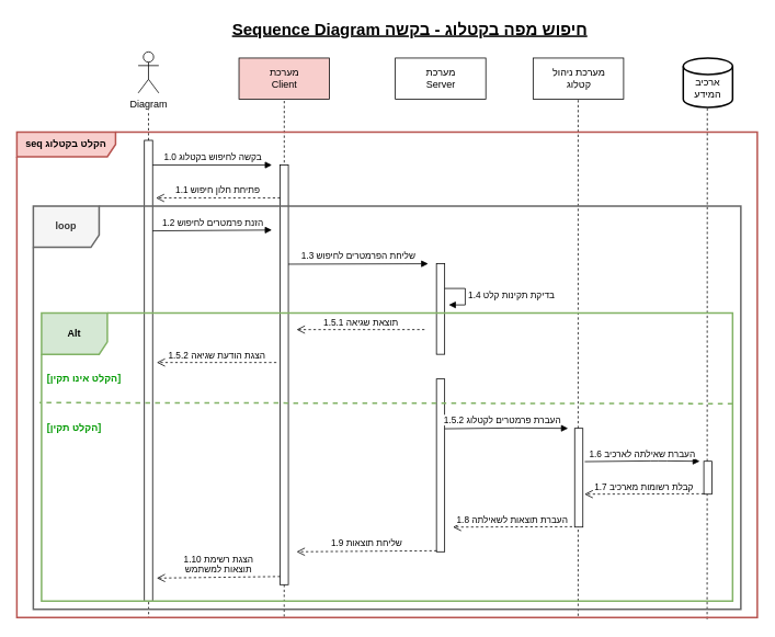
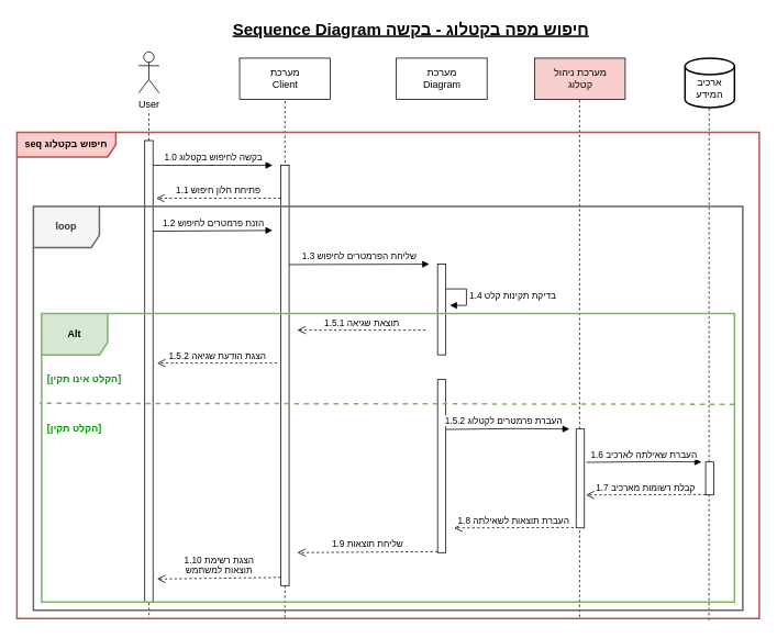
- <mxCell id="10" value="מערכת&lt;br&gt;Client" style="html=1;fillColor=#f8cecc;" vertex="1" parent="1"><mxGeometry x="290" y="70" width="110" height="50" as="geometry" /></mxCell>
+ <mxCell id="10" value="מערכת&lt;br&gt;Client" style="html=1;" vertex="1" parent="1"><mxGeometry x="290" y="70" width="110" height="50" as="geometry" /></mxCell>
- <mxCell id="9" value="מערכת&lt;br&gt;Server" style="html=1;" vertex="1" parent="1"><mxGeometry x="480" y="70" width="110" height="50" as="geometry" /></mxCell>
+ <mxCell id="9" value="מערכת&lt;br&gt;Diagram" style="html=1;" vertex="1" parent="1"><mxGeometry x="480" y="70" width="110" height="50" as="geometry" /></mxCell>
- <mxCell id="6" value="מערכת ניהול&lt;br&gt;קטלוג" style="html=1;" vertex="1" parent="1"><mxGeometry x="647.5" y="70" width="110" height="50" as="geometry" /></mxCell>
+ <mxCell id="6" value="מערכת ניהול&lt;br&gt;קטלוג" style="html=1;fillColor=#f8cecc;" vertex="1" parent="1"><mxGeometry x="647.5" y="70" width="110" height="50" as="geometry" /></mxCell>
- <mxCell id="7" value="Diagram" style="shape=umlActor;verticalLabelPosition=bottom;labelBackgroundColor=#ffffff;verticalAlign=top;html=1;" vertex="1" parent="1"><mxGeometry x="167.5" y="62.5" width="25" height="50" as="geometry" /></mxCell>
+ <mxCell id="7" value="User" style="shape=umlActor;verticalLabelPosition=bottom;labelBackgroundColor=#ffffff;verticalAlign=top;html=1;" vertex="1" parent="1"><mxGeometry x="167.5" y="62.5" width="25" height="50" as="geometry" /></mxCell>
- <mxCell id="36" value="seq הקלט בקטלוג" style="shape=umlFrame;whiteSpace=wrap;html=1;width=120;height=30;fillColor=#f8cecc;strokeColor=#b85450;strokeWidth=2;fontStyle=1" vertex="1" parent="1"><mxGeometry x="20" y="160" width="900" height="590" as="geometry" /></mxCell>
+ <mxCell id="36" value="seq חיפוש בקטלוג" style="shape=umlFrame;whiteSpace=wrap;html=1;width=120;height=30;fillColor=#f8cecc;strokeColor=#b85450;strokeWidth=2;fontStyle=1" vertex="1" parent="1"><mxGeometry x="20" y="160" width="900" height="590" as="geometry" /></mxCell>
